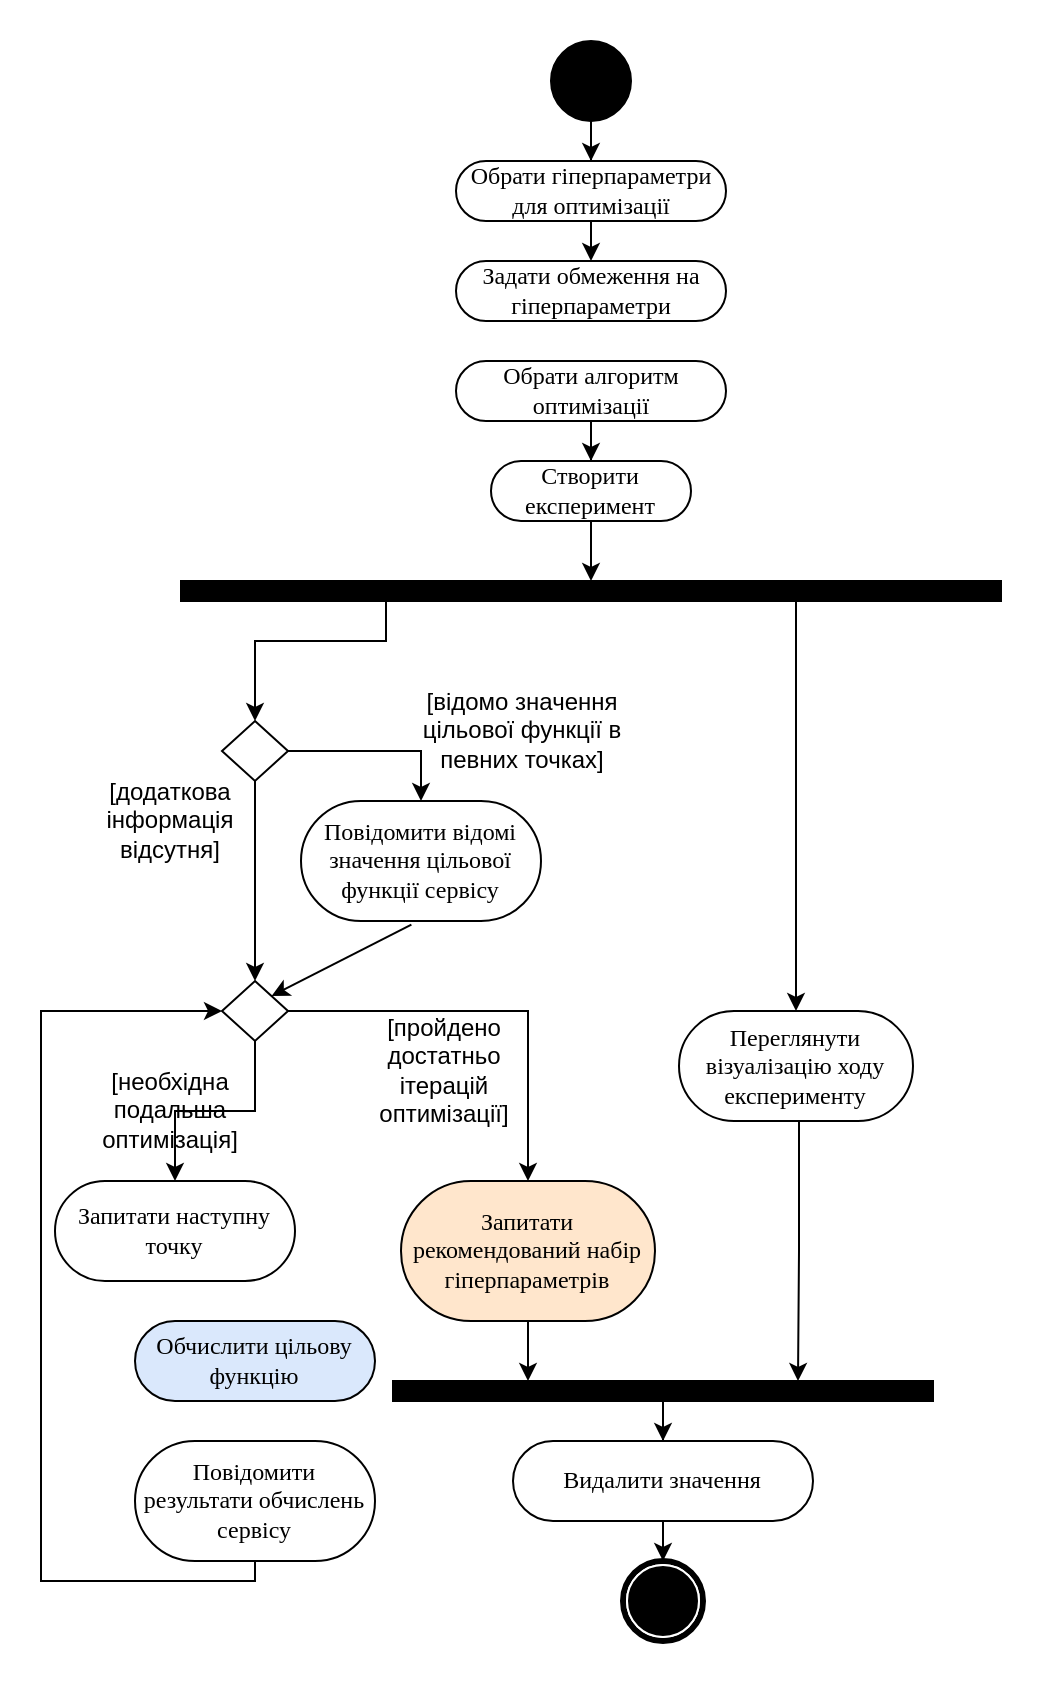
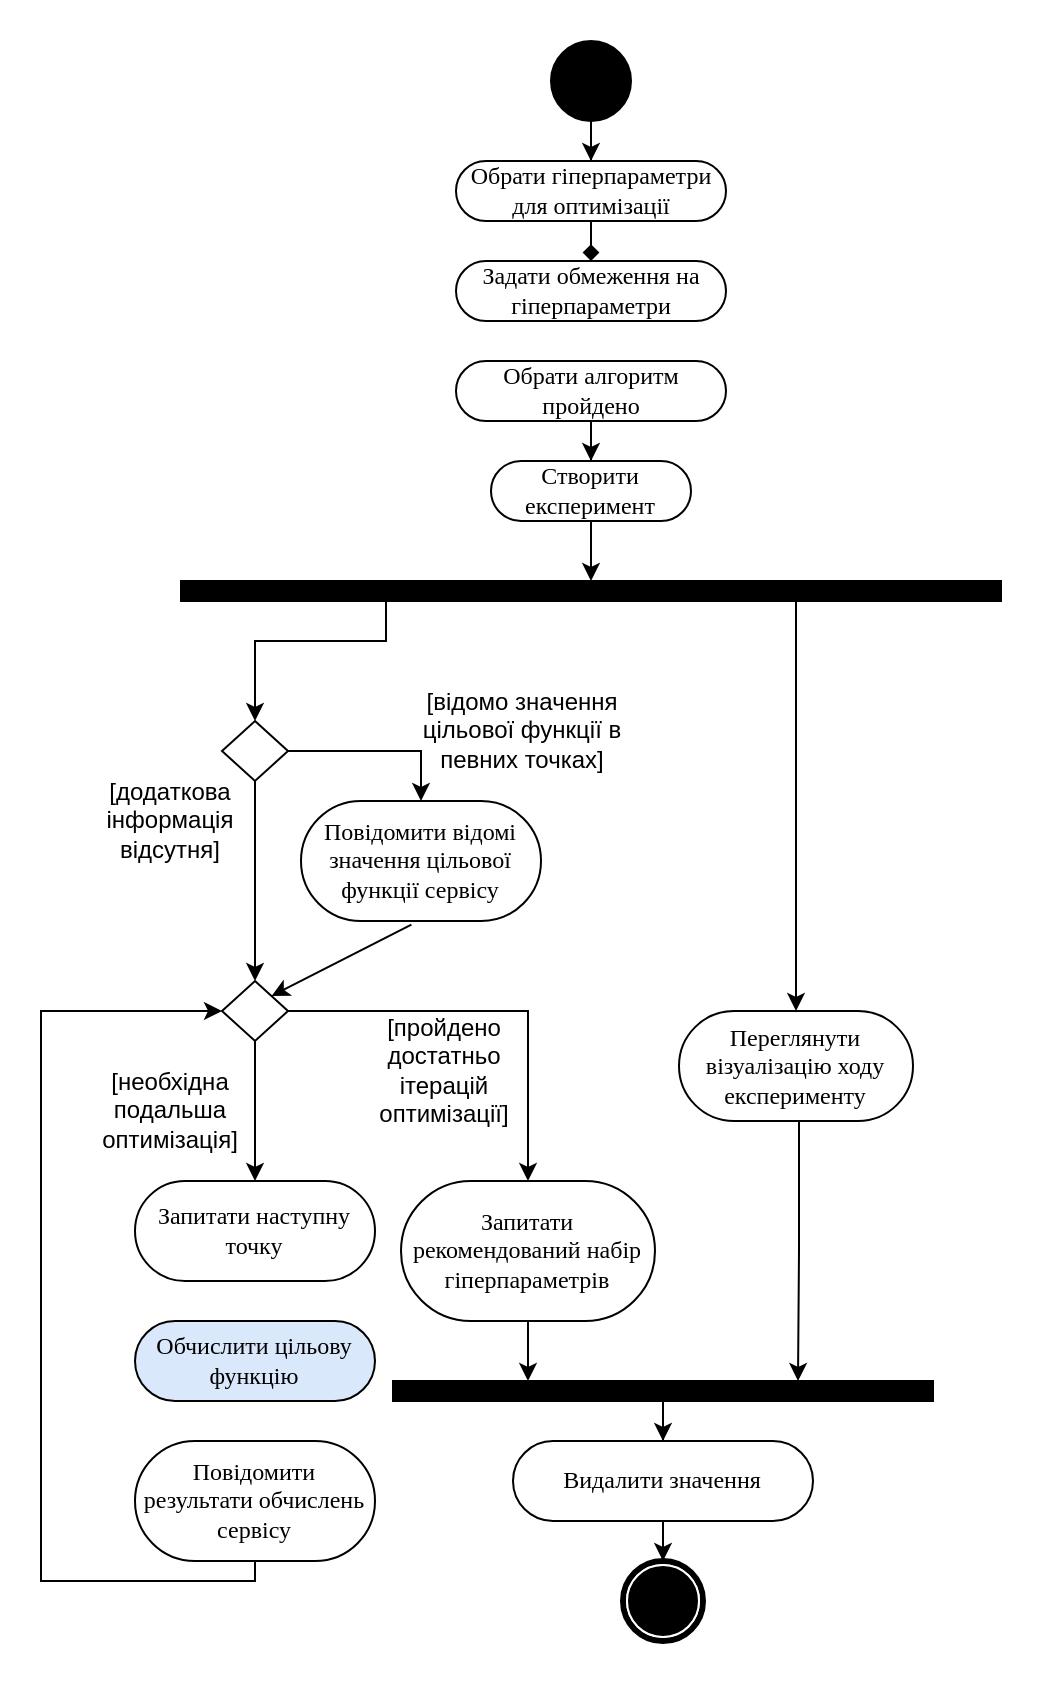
- <mxCell id="35" style="edgeStyle=orthogonalEdgeStyle;rounded=0;orthogonalLoop=1;jettySize=auto;html=1;exitX=0.5;exitY=1;exitDx=0;exitDy=0;entryX=0.5;entryY=0;entryDx=0;entryDy=0;" edge="1" parent="1" source="36" target="34"><mxGeometry relative="1" as="geometry" /></mxCell>
+ <mxCell id="35" style="edgeStyle=orthogonalEdgeStyle;rounded=0;orthogonalLoop=1;jettySize=auto;html=1;exitX=0.5;exitY=1;exitDx=0;exitDy=0;entryX=0.5;entryY=0;entryDx=0;entryDy=0;endArrow=diamond;" edge="1" parent="1" source="36" target="34"><mxGeometry relative="1" as="geometry" /></mxCell>
- <mxCell id="38" value="Обрати алгоритм оптимізації" style="rounded=1;whiteSpace=wrap;html=1;shadow=0;comic=0;labelBackgroundColor=none;strokeWidth=1;fontFamily=Verdana;fontSize=12;align=center;arcSize=50;" vertex="1" parent="1"><mxGeometry x="227.5" y="180" width="135" height="30" as="geometry" /></mxCell>
+ <mxCell id="38" value="Обрати алгоритм пройдено" style="rounded=1;whiteSpace=wrap;html=1;shadow=0;comic=0;labelBackgroundColor=none;strokeWidth=1;fontFamily=Verdana;fontSize=12;align=center;arcSize=50;" vertex="1" parent="1"><mxGeometry x="227.5" y="180" width="135" height="30" as="geometry" /></mxCell>
- <mxCell id="17" value="Запитати наступну точку" style="rounded=1;whiteSpace=wrap;html=1;shadow=0;comic=0;labelBackgroundColor=none;strokeWidth=1;fontFamily=Verdana;fontSize=12;align=center;arcSize=50;" vertex="1" parent="1"><mxGeometry x="27" y="590" width="120" height="50" as="geometry" /></mxCell>
+ <mxCell id="17" value="Запитати наступну точку" style="rounded=1;whiteSpace=wrap;html=1;shadow=0;comic=0;labelBackgroundColor=none;strokeWidth=1;fontFamily=Verdana;fontSize=12;align=center;arcSize=50;" vertex="1" parent="1"><mxGeometry x="67" y="590" width="120" height="50" as="geometry" /></mxCell>
- <mxCell id="15" value="Запитати рекомендований набір гіперпараметрів" style="rounded=1;whiteSpace=wrap;html=1;shadow=0;comic=0;labelBackgroundColor=none;strokeWidth=1;fontFamily=Verdana;fontSize=12;align=center;arcSize=50;fillColor=#ffe6cc;" vertex="1" parent="1"><mxGeometry x="200" y="590" width="127" height="70" as="geometry" /></mxCell>
+ <mxCell id="15" value="Запитати рекомендований набір гіперпараметрів" style="rounded=1;whiteSpace=wrap;html=1;shadow=0;comic=0;labelBackgroundColor=none;strokeWidth=1;fontFamily=Verdana;fontSize=12;align=center;arcSize=50;" vertex="1" parent="1"><mxGeometry x="200" y="590" width="127" height="70" as="geometry" /></mxCell>
